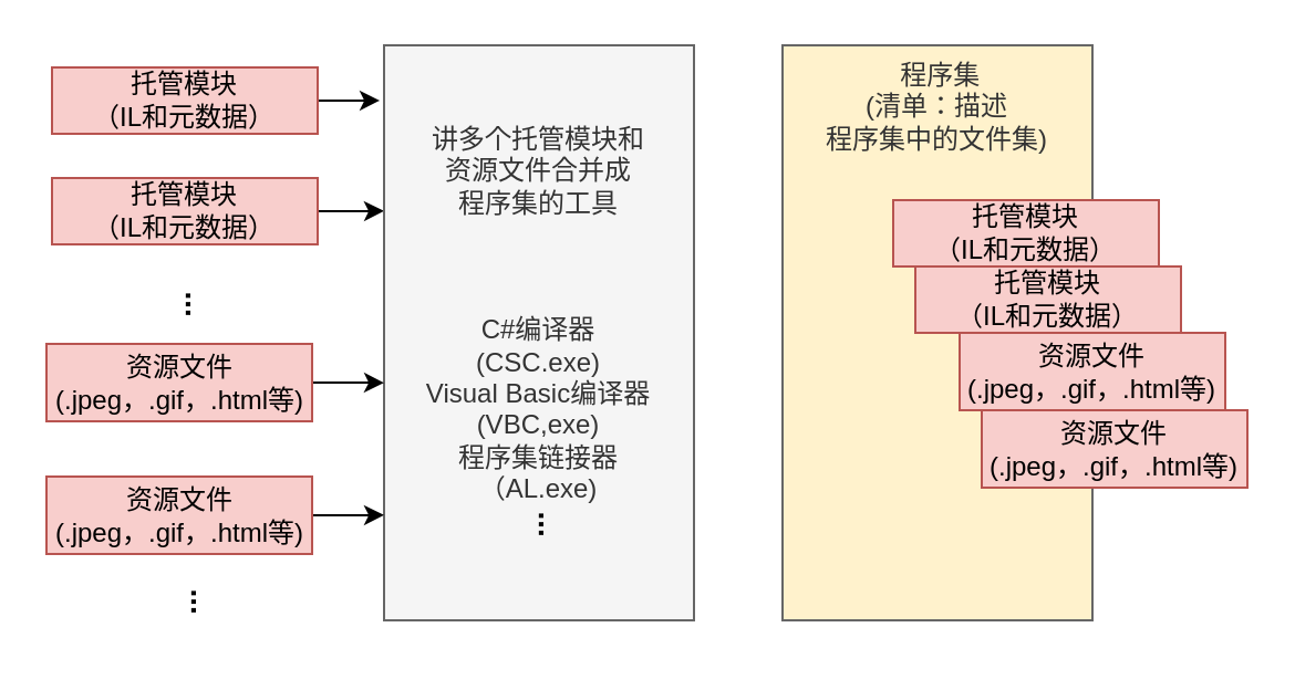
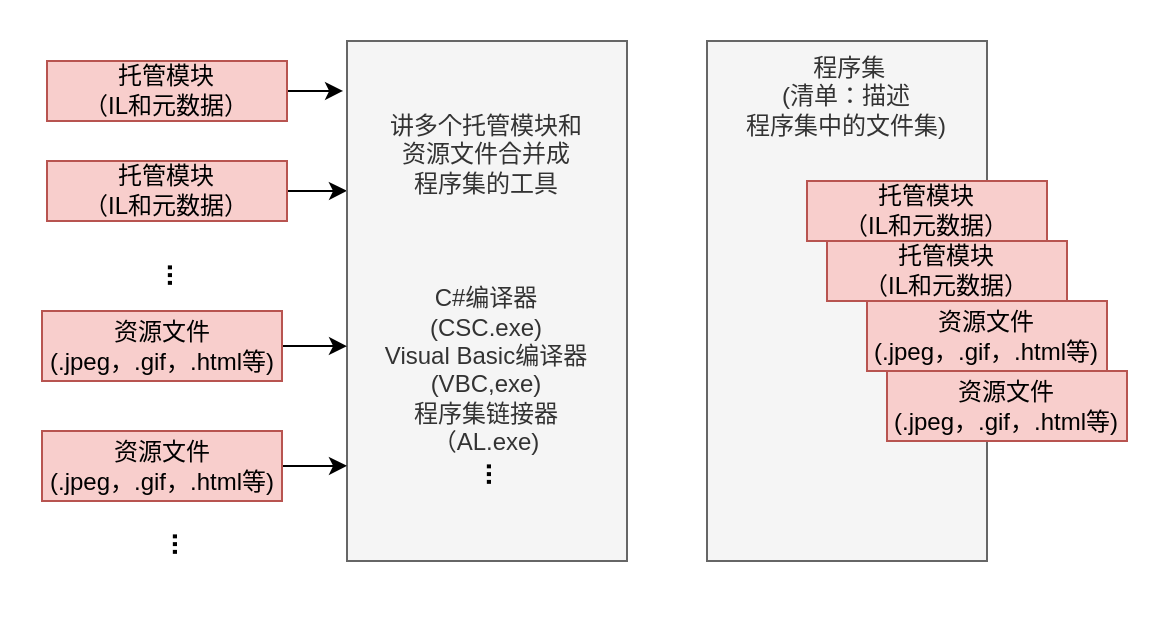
- <mxCell id="14" value="&amp;nbsp;程序集&lt;br&gt;(清单：描述&lt;br&gt;程序集中的文件集)" style="rounded=0;whiteSpace=wrap;html=1;align=center;verticalAlign=top;fillColor=#fff2cc;strokeColor=#666666;fontColor=#333333;" vertex="1" parent="1"><mxGeometry x="353" y="20" width="140" height="260" as="geometry" /></mxCell>
+ <mxCell id="14" value="&amp;nbsp;程序集&lt;br&gt;(清单：描述&lt;br&gt;程序集中的文件集)" style="rounded=0;whiteSpace=wrap;html=1;align=center;verticalAlign=top;fillColor=#f5f5f5;strokeColor=#666666;fontColor=#333333;" vertex="1" parent="1"><mxGeometry x="353" y="20" width="140" height="260" as="geometry" /></mxCell>
